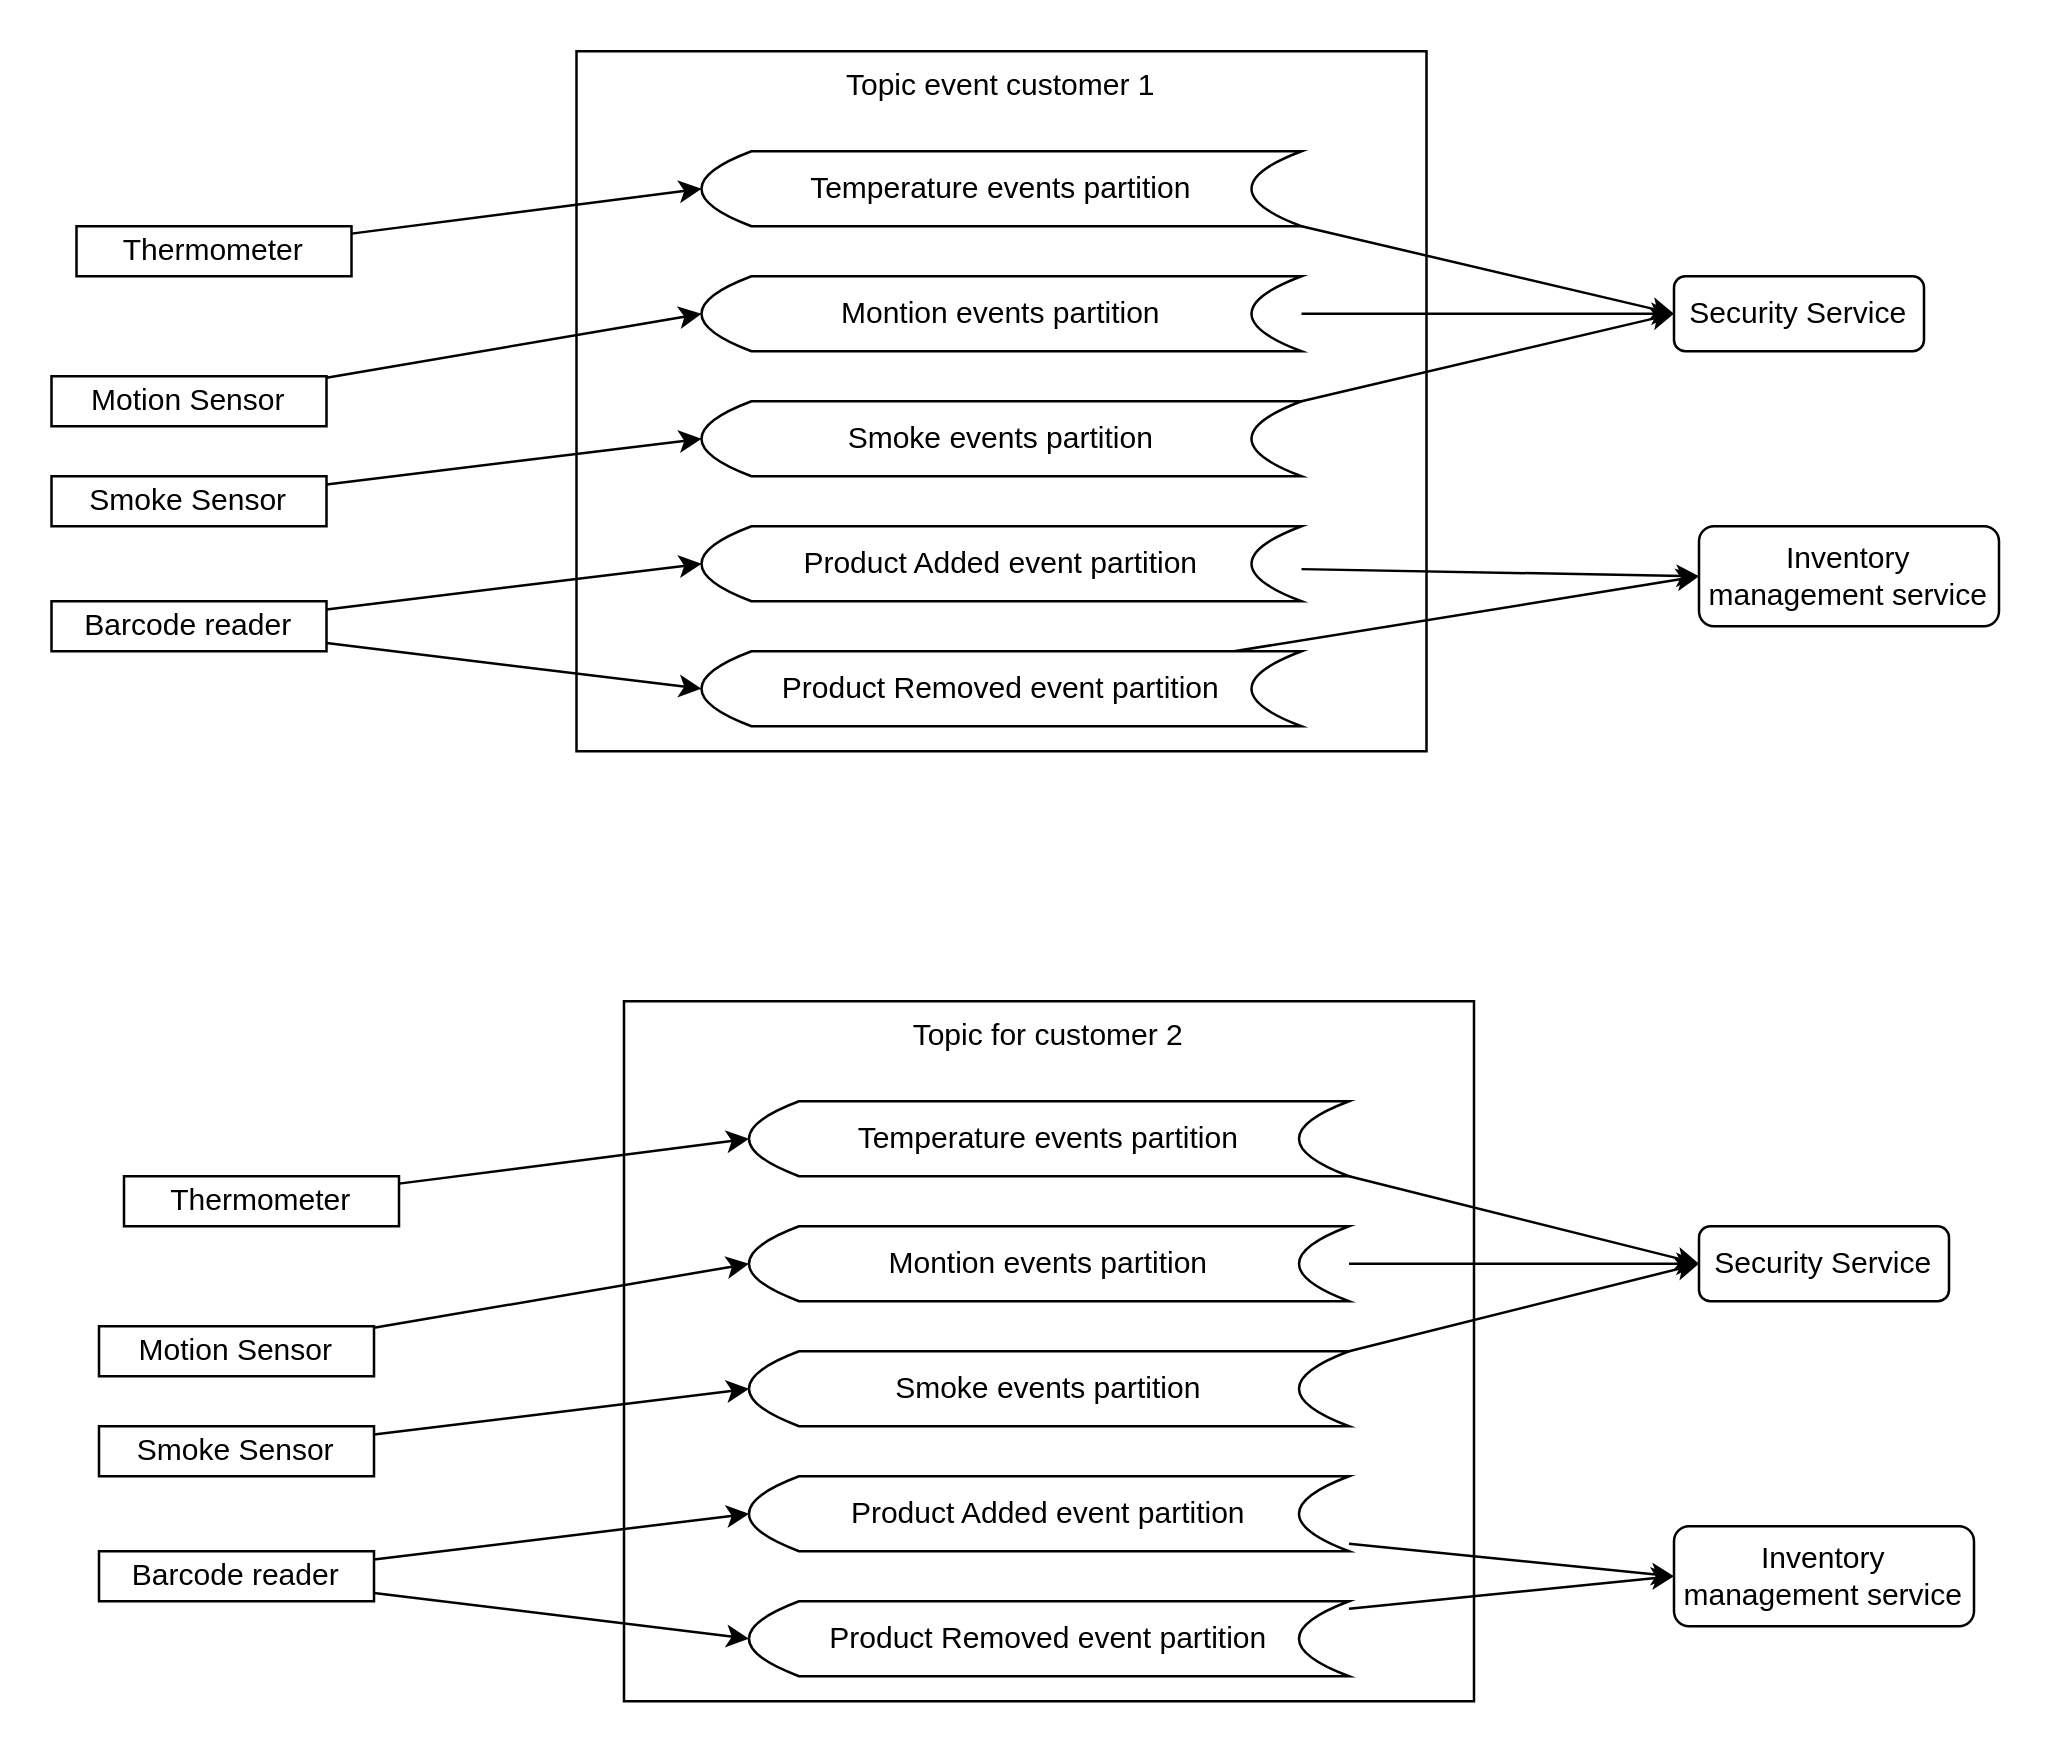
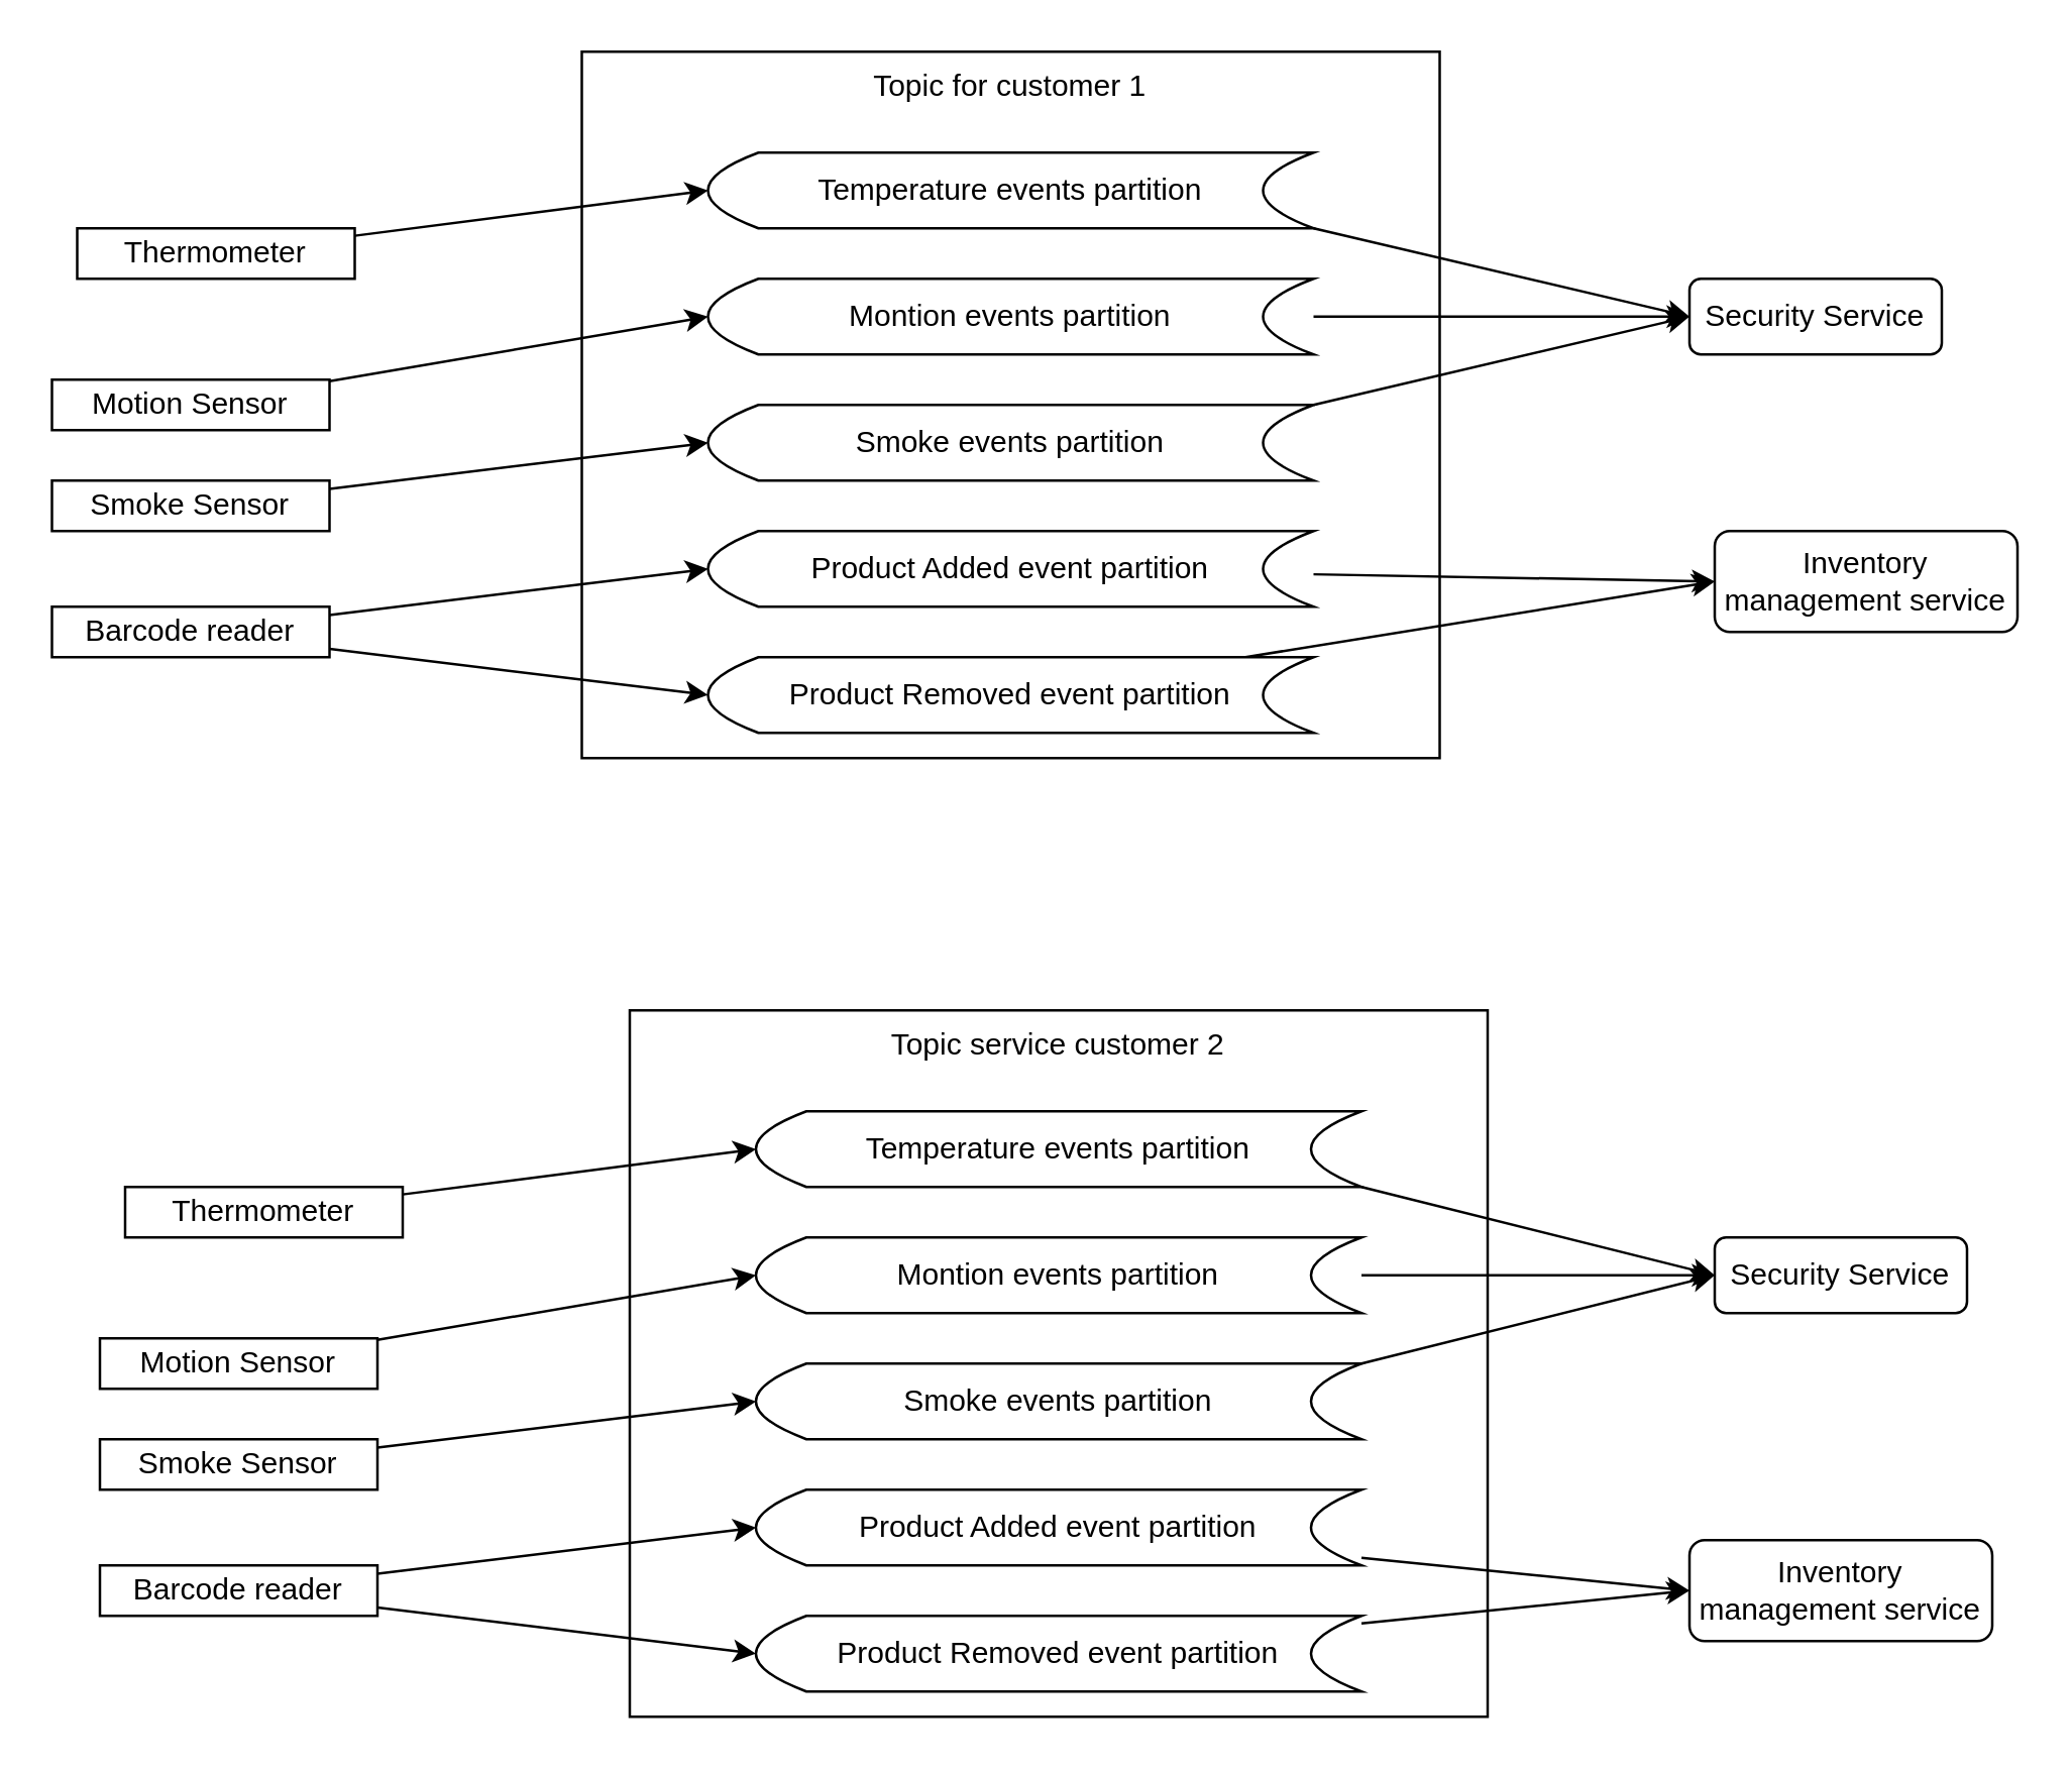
- <mxCell id="2" value="Topic event customer 1" style="rounded=0;whiteSpace=wrap;html=1;verticalAlign=top;" parent="1" vertex="1"><mxGeometry x="230" y="20" width="340" height="280" as="geometry" /></mxCell>
+ <mxCell id="2" value="Topic for customer 1" style="rounded=0;whiteSpace=wrap;html=1;verticalAlign=top;" parent="1" vertex="1"><mxGeometry x="230" y="20" width="340" height="280" as="geometry" /></mxCell>
- <mxCell id="24" value="Topic for customer 2" style="rounded=0;whiteSpace=wrap;html=1;verticalAlign=top;" parent="1" vertex="1"><mxGeometry x="249" y="400" width="340" height="280" as="geometry" /></mxCell>
+ <mxCell id="24" value="Topic service customer 2" style="rounded=0;whiteSpace=wrap;html=1;verticalAlign=top;" parent="1" vertex="1"><mxGeometry x="249" y="400" width="340" height="280" as="geometry" /></mxCell>
